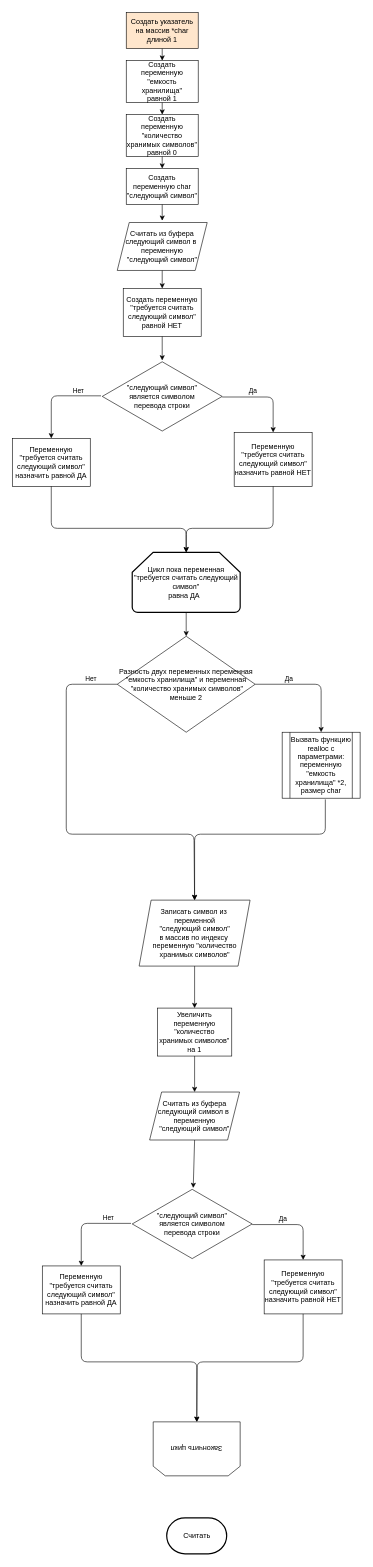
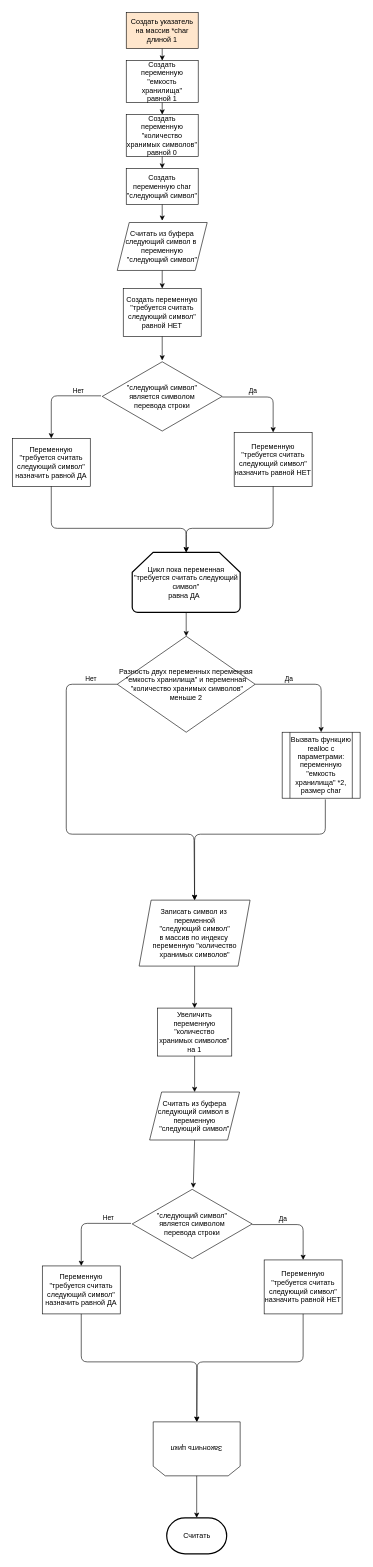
+ <mxCell id="10" value="" style="edgeStyle=segmentEdgeStyle;endArrow=classic;html=1;exitX=0.5;exitY=0;exitDx=0;exitDy=0;" parent="1" source="8" target="9" edge="1"><mxGeometry width="50" height="50" relative="1" as="geometry"><mxPoint x="247.5" y="2320" as="sourcePoint" /><mxPoint x="297.5" y="2270" as="targetPoint" /></mxGeometry></mxCell>
